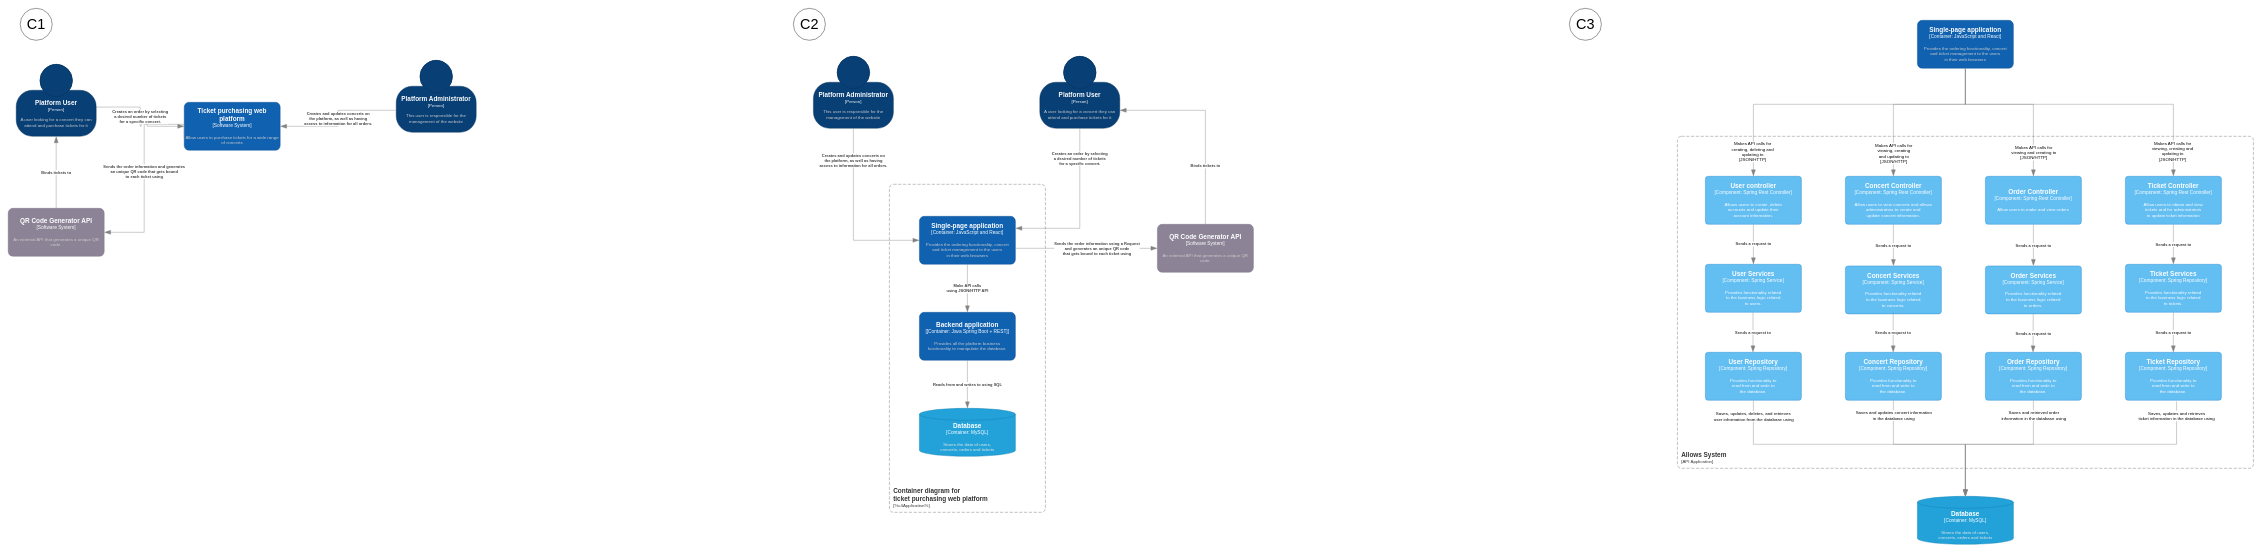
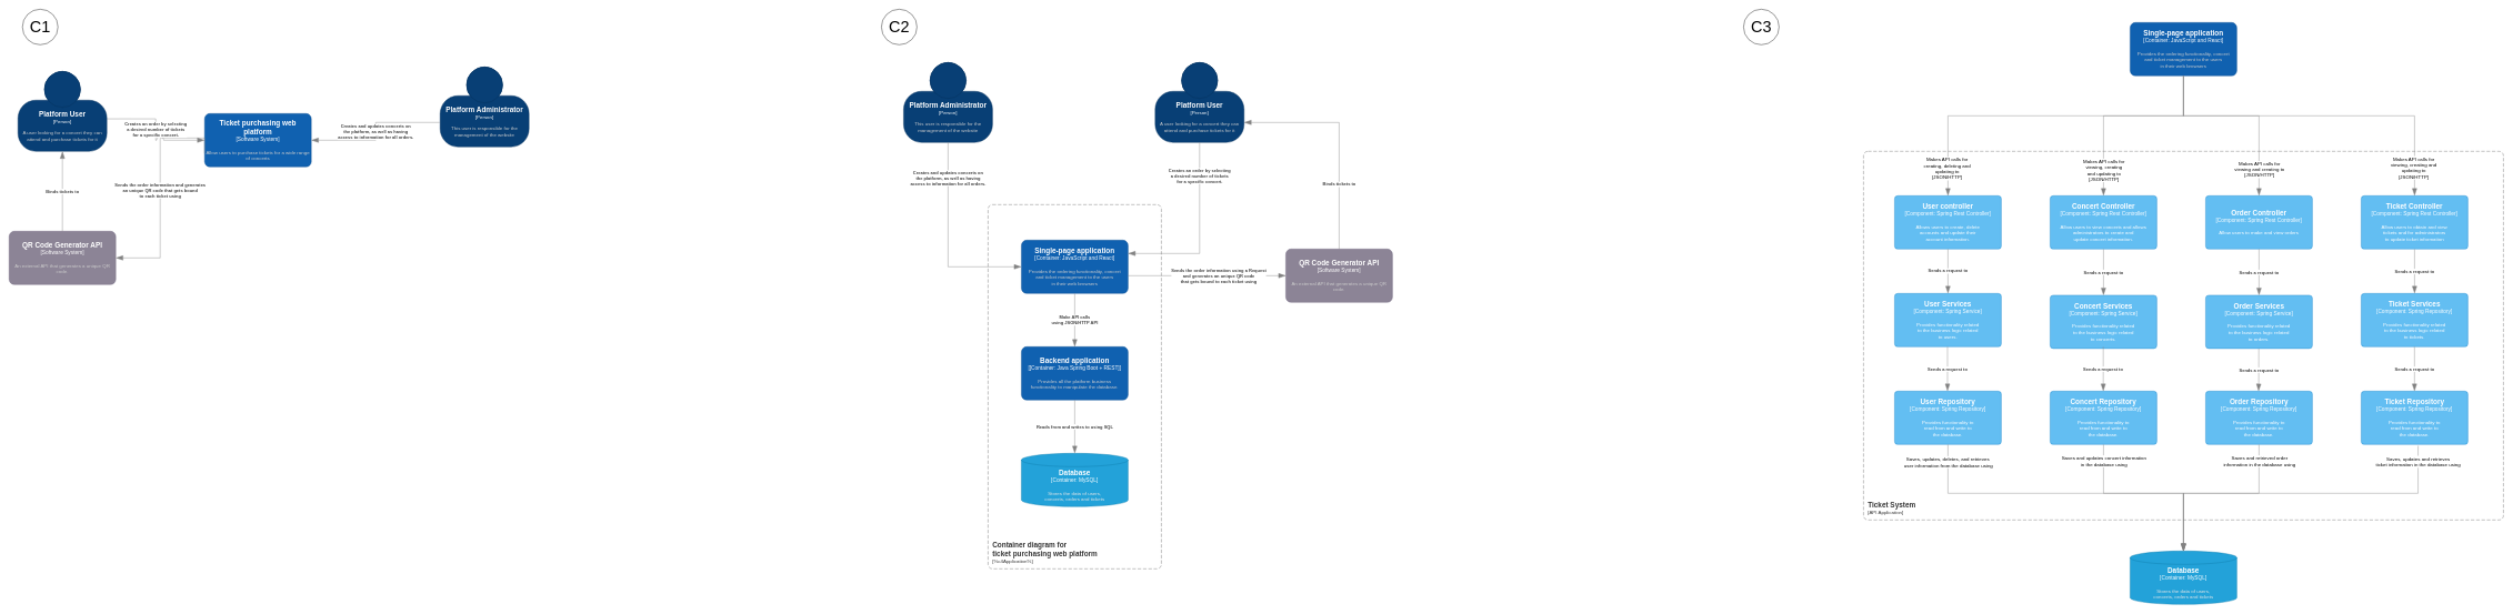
- <mxCell id="26" value="&lt;font style=&quot;font-size: 16px&quot;&gt;&lt;b&gt;&lt;div style=&quot;text-align: left&quot;&gt;Allows System&lt;/div&gt;&lt;/b&gt;&lt;/font&gt;&lt;div style=&quot;text-align: left&quot;&gt;[API Application]&lt;/div&gt;" style="rounded=1;fontSize=11;whiteSpace=wrap;html=1;dashed=1;arcSize=20;fillColor=none;strokeColor=#666666;fontColor=#333333;labelBackgroundColor=none;align=left;verticalAlign=bottom;labelBorderColor=none;spacingTop=0;spacing=10;dashPattern=8 4;metaEdit=1;rotatable=0;perimeter=rectanglePerimeter;noLabel=0;labelPadding=0;allowArrows=0;connectable=0;expand=0;recursiveResize=0;editable=1;pointerEvents=0;absoluteArcSize=1;points=[[0.25,0,0],[0.5,0,0],[0.75,0,0],[1,0.25,0],[1,0.5,0],[1,0.75,0],[0.75,1,0],[0.5,1,0],[0.25,1,0],[0,0.75,0],[0,0.5,0],[0,0.25,0]];" parent="1" vertex="1"><mxGeometry x="4193" y="340" width="1440" height="830" as="geometry" /></mxCell>
+ <mxCell id="26" value="&lt;font style=&quot;font-size: 16px&quot;&gt;&lt;b&gt;&lt;div style=&quot;text-align: left&quot;&gt;Ticket System&lt;/div&gt;&lt;/b&gt;&lt;/font&gt;&lt;div style=&quot;text-align: left&quot;&gt;[API Application]&lt;/div&gt;" style="rounded=1;fontSize=11;whiteSpace=wrap;html=1;dashed=1;arcSize=20;fillColor=none;strokeColor=#666666;fontColor=#333333;labelBackgroundColor=none;align=left;verticalAlign=bottom;labelBorderColor=none;spacingTop=0;spacing=10;dashPattern=8 4;metaEdit=1;rotatable=0;perimeter=rectanglePerimeter;noLabel=0;labelPadding=0;allowArrows=0;connectable=0;expand=0;recursiveResize=0;editable=1;pointerEvents=0;absoluteArcSize=1;points=[[0.25,0,0],[0.5,0,0],[0.75,0,0],[1,0.25,0],[1,0.5,0],[1,0.75,0],[0.75,1,0],[0.5,1,0],[0.25,1,0],[0,0.75,0],[0,0.5,0],[0,0.25,0]];" parent="1" vertex="1"><mxGeometry x="4193" y="340" width="1440" height="830" as="geometry" /></mxCell>
